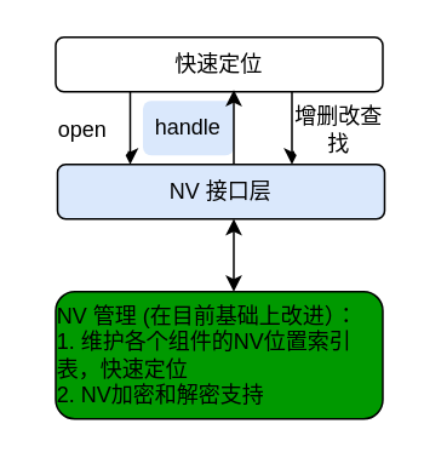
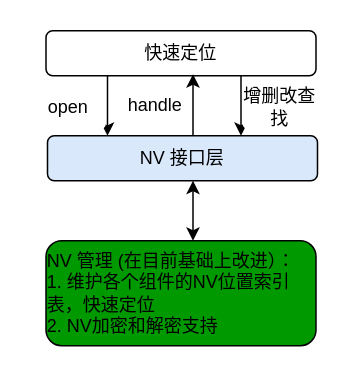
- <mxCell id="6" value="handle" style="rounded=1;whiteSpace=wrap;html=1;strokeColor=none;fillColor=#dae8fc;" vertex="1" parent="1"><mxGeometry x="78" y="55" width="50" height="30" as="geometry" /></mxCell>
+ <mxCell id="6" value="handle" style="rounded=1;whiteSpace=wrap;html=1;strokeColor=none;" vertex="1" parent="1"><mxGeometry x="78" y="55" width="50" height="30" as="geometry" /></mxCell>
